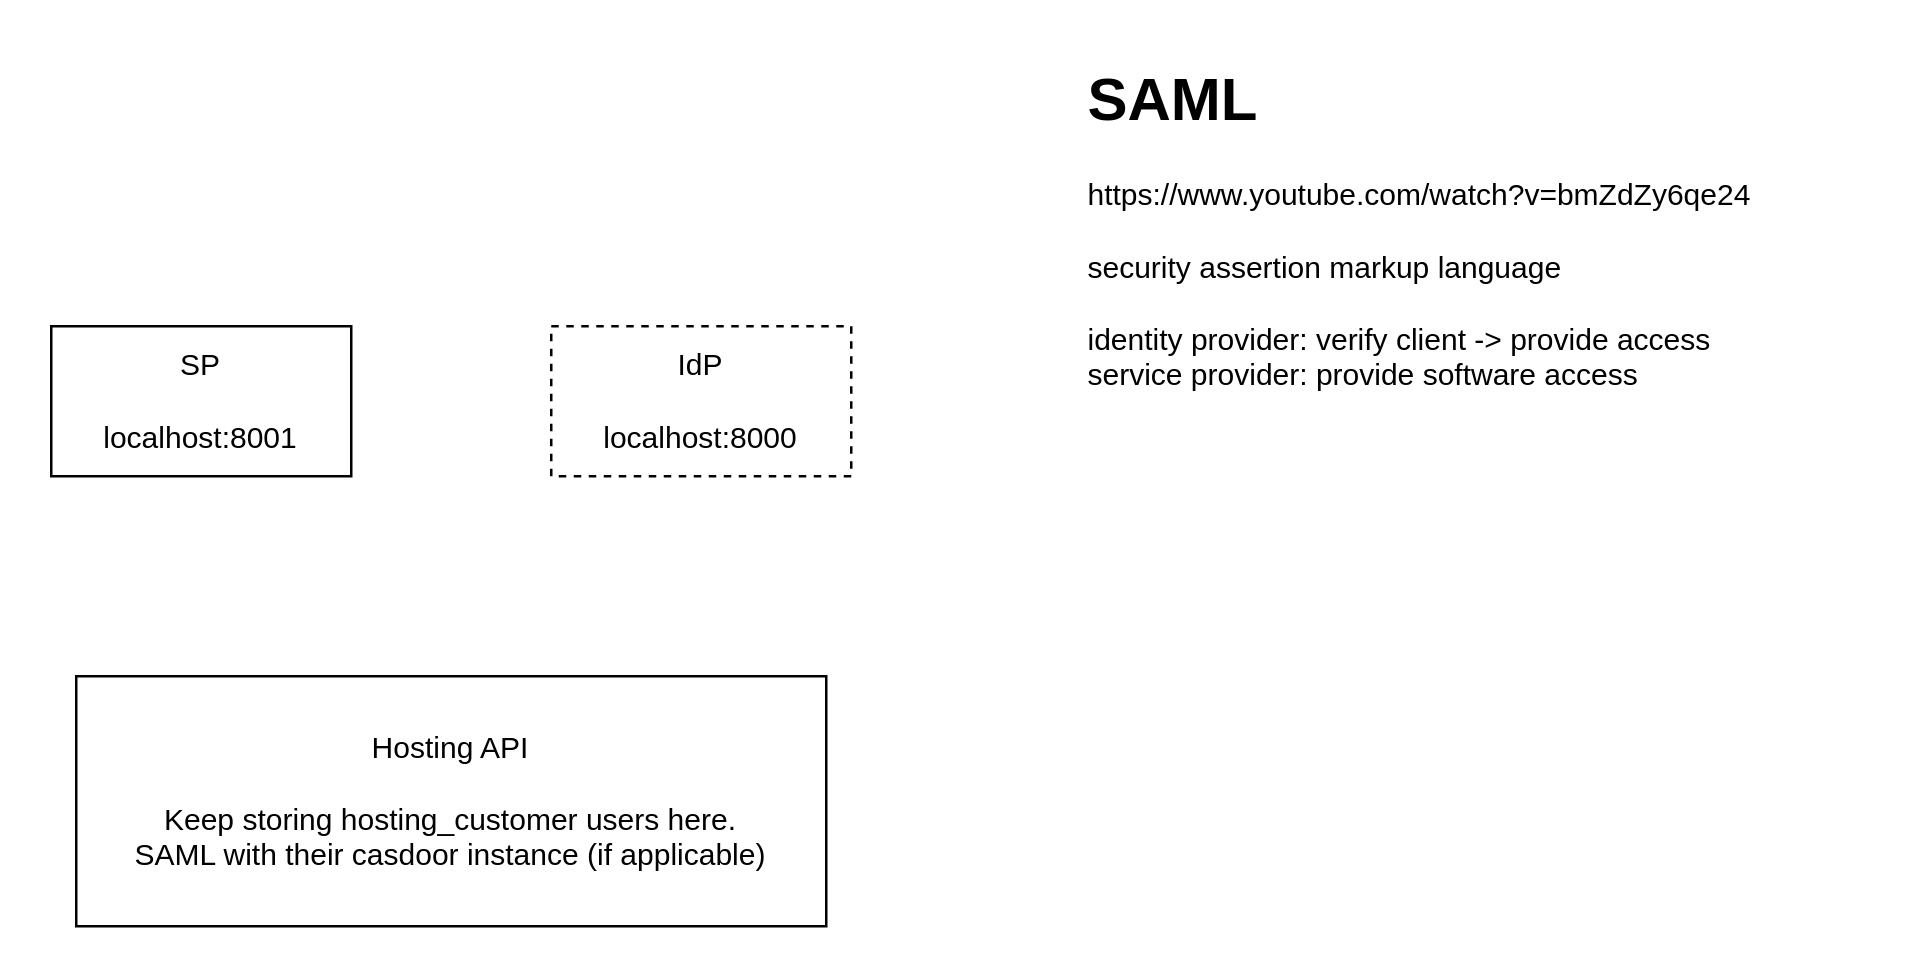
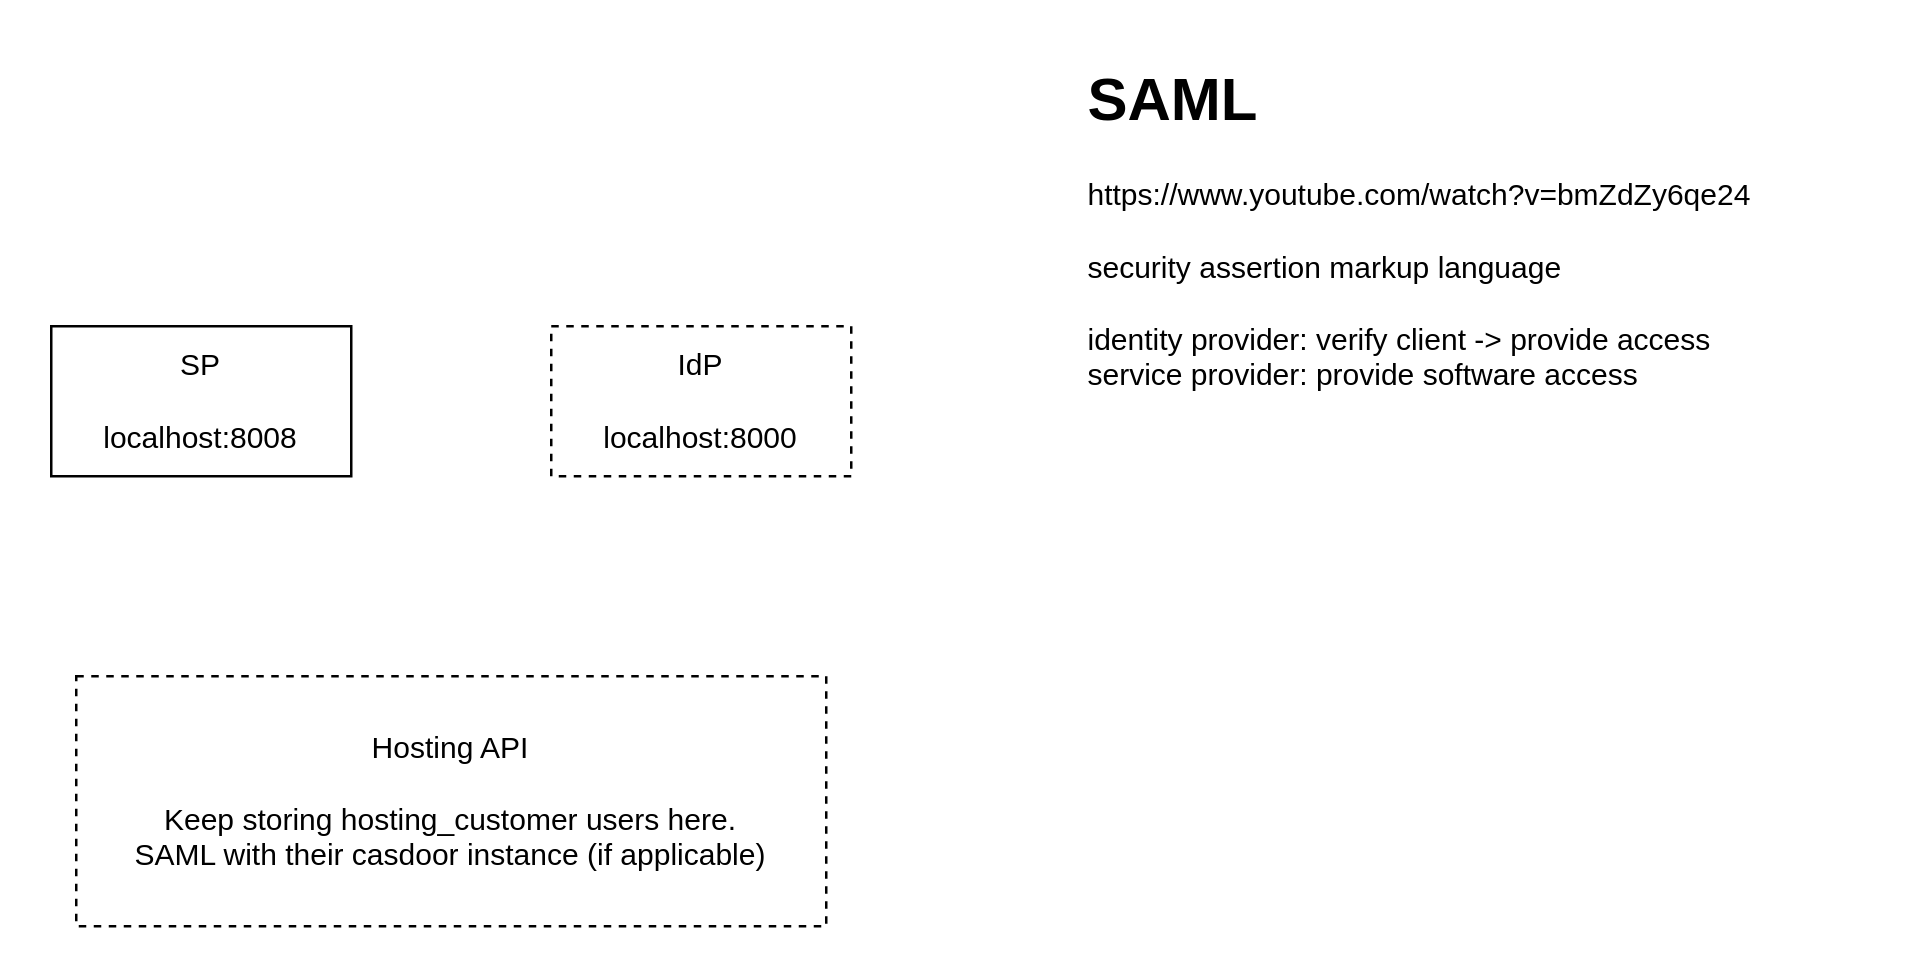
- <mxCell id="2" value="SP&lt;br&gt;&lt;br&gt;localhost:8001" style="rounded=0;whiteSpace=wrap;html=1;" parent="1" vertex="1"><mxGeometry x="20" y="130" width="120" height="60" as="geometry" /></mxCell>
+ <mxCell id="2" value="SP&lt;br&gt;&lt;br&gt;localhost:8008" style="rounded=0;whiteSpace=wrap;html=1;" parent="1" vertex="1"><mxGeometry x="20" y="130" width="120" height="60" as="geometry" /></mxCell>
- <mxCell id="5" value="Hosting API&lt;br&gt;&lt;br&gt;Keep storing hosting_customer users here.&lt;br&gt;SAML with their casdoor instance (if applicable)" style="rounded=0;whiteSpace=wrap;html=1;" parent="1" vertex="1"><mxGeometry x="30" y="270" width="300" height="100" as="geometry" /></mxCell>
+ <mxCell id="5" value="Hosting API&lt;br&gt;&lt;br&gt;Keep storing hosting_customer users here.&lt;br&gt;SAML with their casdoor instance (if applicable)" style="rounded=0;whiteSpace=wrap;html=1;dashed=1;" parent="1" vertex="1"><mxGeometry x="30" y="270" width="300" height="100" as="geometry" /></mxCell>
